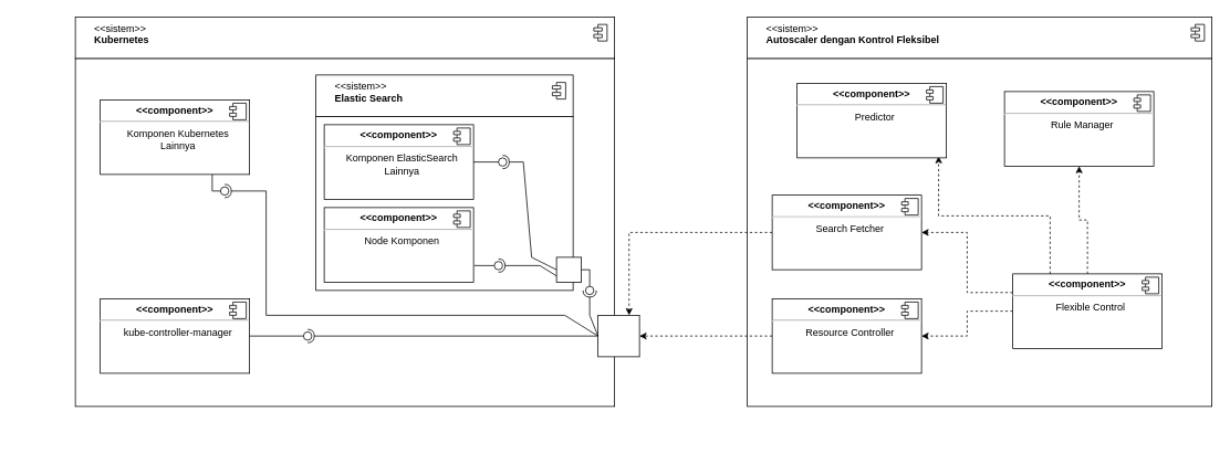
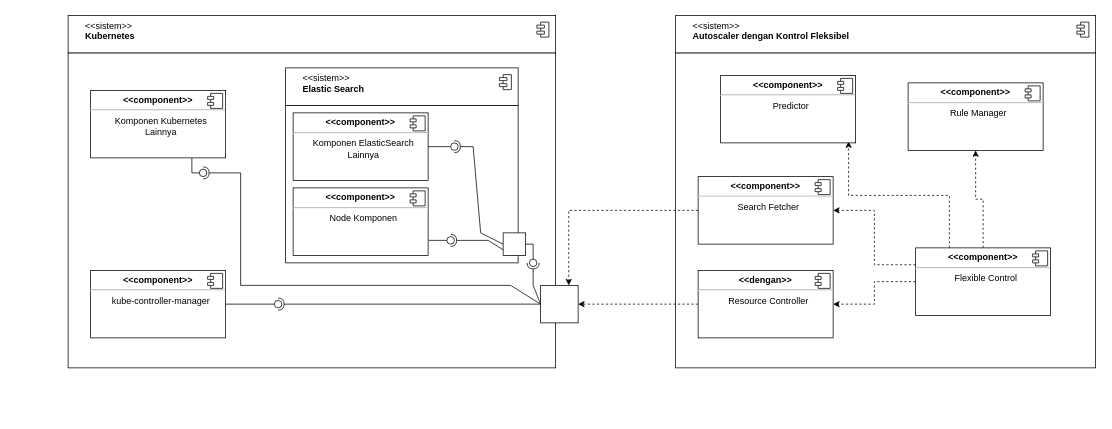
- <mxCell id="49" value="&lt;p style=&quot;margin:0px;margin-top:6px;text-align:center;&quot;&gt;&lt;b&gt;&amp;lt;&amp;lt;component&amp;gt;&amp;gt;&lt;/b&gt;&lt;/p&gt;&lt;hr&gt;&lt;p style=&quot;text-align: center; margin: 0px 0px 0px 8px;&quot;&gt;Resource Controller&lt;/p&gt;" style="align=left;overflow=fill;html=1;dropTarget=0;whiteSpace=wrap;" vertex="1" parent="1"><mxGeometry x="930" y="360" width="180" height="90" as="geometry" /></mxCell>
+ <mxCell id="49" value="&lt;p style=&quot;margin:0px;margin-top:6px;text-align:center;&quot;&gt;&lt;b&gt;&amp;lt;&amp;lt;dengan&amp;gt;&amp;gt;&lt;/b&gt;&lt;/p&gt;&lt;hr&gt;&lt;p style=&quot;text-align: center; margin: 0px 0px 0px 8px;&quot;&gt;Resource Controller&lt;/p&gt;" style="align=left;overflow=fill;html=1;dropTarget=0;whiteSpace=wrap;" vertex="1" parent="1"><mxGeometry x="930" y="360" width="180" height="90" as="geometry" /></mxCell>
